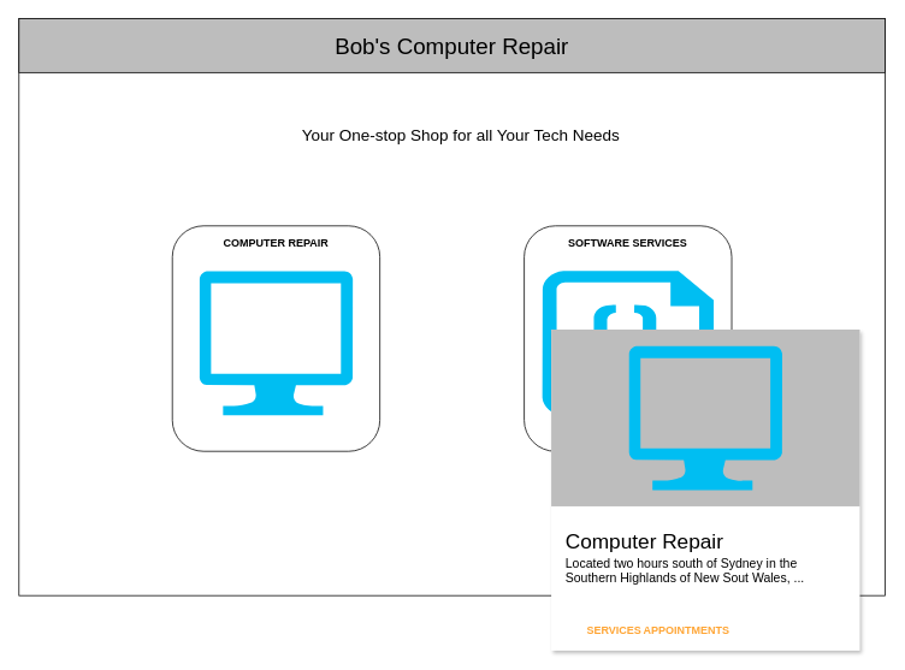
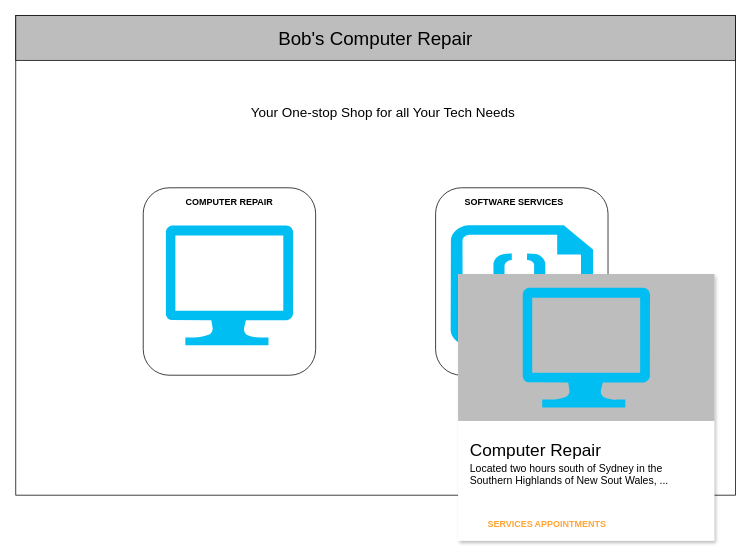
- <mxCell id="10" value="&lt;b&gt;SOFTWARE SERVICES&lt;/b&gt;" style="text;html=1;strokeColor=none;fillColor=none;align=center;verticalAlign=middle;whiteSpace=wrap;rounded=0;" vertex="1" parent="1"><mxGeometry x="620" y="260" width="150" height="20" as="geometry" /></mxCell>
+ <mxCell id="10" value="&lt;b&gt;SOFTWARE SERVICES&lt;/b&gt;" style="text;html=1;strokeColor=none;fillColor=none;align=center;verticalAlign=middle;whiteSpace=wrap;rounded=0;" vertex="1" parent="1"><mxGeometry x="610" y="260" width="150" height="20" as="geometry" /></mxCell>
